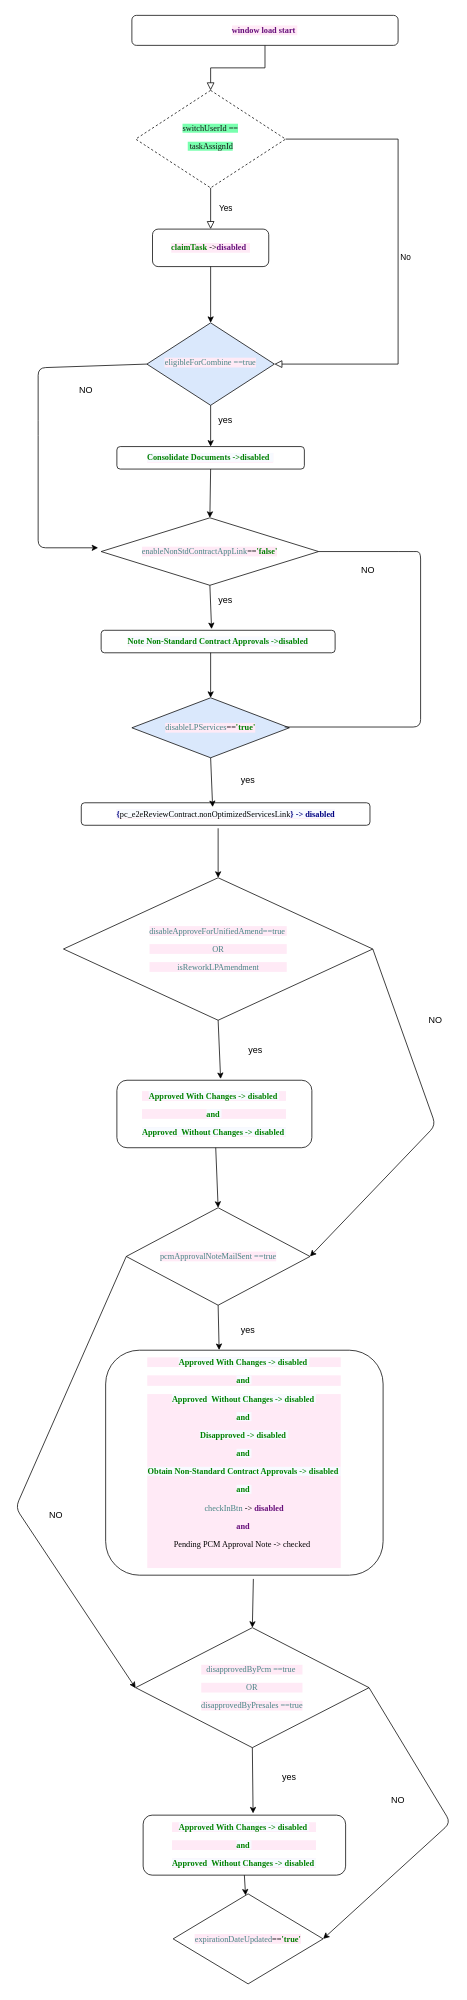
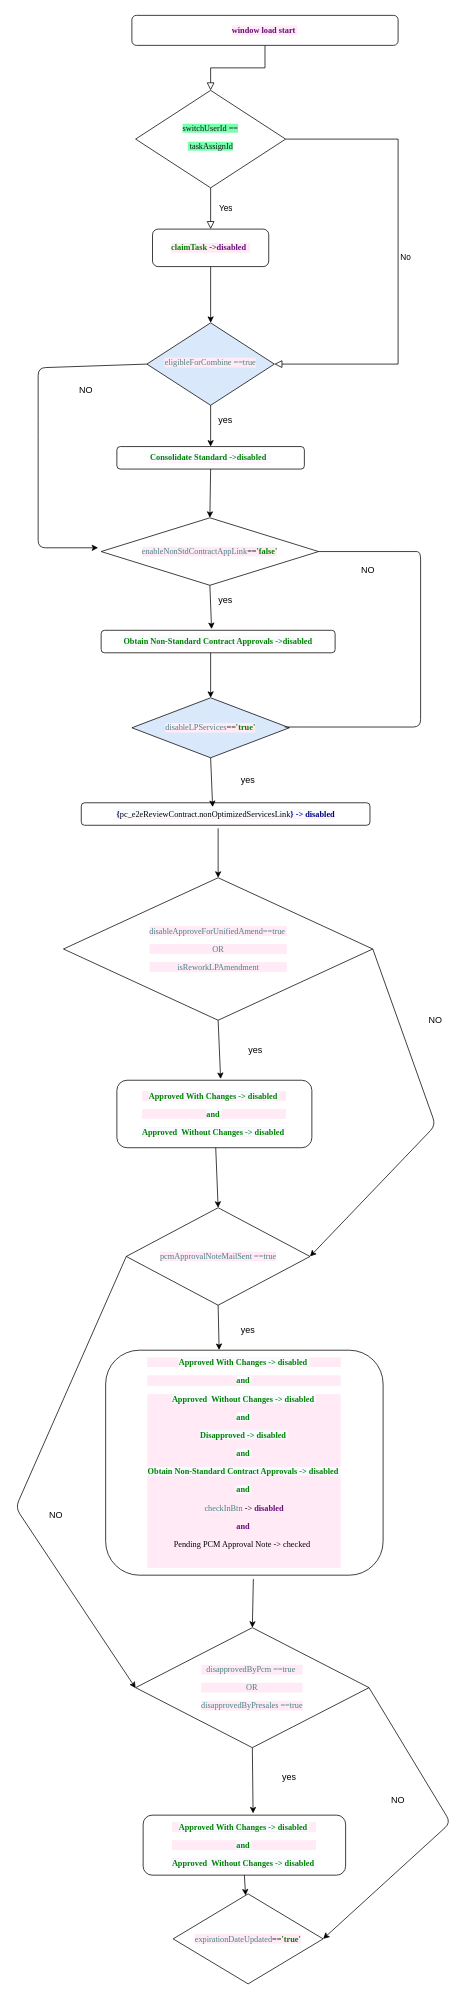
- <mxCell id="6" value="&lt;pre style=&quot;font-family: &amp;#34;consolas&amp;#34; ; font-size: 8.3pt&quot;&gt;&lt;pre style=&quot;font-family: &amp;#34;consolas&amp;#34; ; font-size: 8.3pt&quot;&gt;&lt;span style=&quot;background-color: rgb(120 , 255 , 174)&quot;&gt;&lt;font color=&quot;#121212&quot;&gt;switchUserId ==&lt;/font&gt;&lt;/span&gt;&lt;/pre&gt;&lt;pre style=&quot;font-family: &amp;#34;consolas&amp;#34; ; font-size: 8.3pt&quot;&gt;&lt;span style=&quot;background-color: rgb(120 , 255 , 174)&quot;&gt;&lt;font color=&quot;#121212&quot;&gt; taskAssignId&lt;/font&gt;&lt;/span&gt;&lt;/pre&gt;&lt;/pre&gt;" style="rhombus;whiteSpace=wrap;html=1;shadow=0;fontFamily=Helvetica;fontSize=12;align=center;strokeWidth=1;spacing=6;spacingTop=-4;dashed=1;" parent="1" vertex="1"><mxGeometry x="180" y="120" width="200" height="130" as="geometry" /></mxCell>
+ <mxCell id="6" value="&lt;pre style=&quot;font-family: &amp;#34;consolas&amp;#34; ; font-size: 8.3pt&quot;&gt;&lt;pre style=&quot;font-family: &amp;#34;consolas&amp;#34; ; font-size: 8.3pt&quot;&gt;&lt;span style=&quot;background-color: rgb(120 , 255 , 174)&quot;&gt;&lt;font color=&quot;#121212&quot;&gt;switchUserId ==&lt;/font&gt;&lt;/span&gt;&lt;/pre&gt;&lt;pre style=&quot;font-family: &amp;#34;consolas&amp;#34; ; font-size: 8.3pt&quot;&gt;&lt;span style=&quot;background-color: rgb(120 , 255 , 174)&quot;&gt;&lt;font color=&quot;#121212&quot;&gt; taskAssignId&lt;/font&gt;&lt;/span&gt;&lt;/pre&gt;&lt;/pre&gt;" style="rhombus;whiteSpace=wrap;html=1;shadow=0;fontFamily=Helvetica;fontSize=12;align=center;strokeWidth=1;spacing=6;spacingTop=-4;" parent="1" vertex="1"><mxGeometry x="180" y="120" width="200" height="130" as="geometry" /></mxCell>
- <mxCell id="8" value="&lt;pre style=&quot;background-color: rgb(255 , 234 , 246) ; font-family: &amp;#34;consolas&amp;#34; ; font-size: 8.3pt&quot;&gt;&lt;span style=&quot;color: #008000 ; background-color: #f7faff ; font-weight: bold&quot;&gt;Consolidate Documents -&amp;gt;disabled  &lt;/span&gt;&lt;/pre&gt;" style="rounded=1;whiteSpace=wrap;html=1;fontSize=12;glass=0;strokeWidth=1;shadow=0;" parent="1" vertex="1"><mxGeometry x="155" y="595" width="250" height="30" as="geometry" /></mxCell>
+ <mxCell id="8" value="&lt;pre style=&quot;background-color: rgb(255 , 234 , 246) ; font-family: &amp;#34;consolas&amp;#34; ; font-size: 8.3pt&quot;&gt;&lt;span style=&quot;color: #008000 ; background-color: #f7faff ; font-weight: bold&quot;&gt;Consolidate Standard -&amp;gt;disabled  &lt;/span&gt;&lt;/pre&gt;" style="rounded=1;whiteSpace=wrap;html=1;fontSize=12;glass=0;strokeWidth=1;shadow=0;" parent="1" vertex="1"><mxGeometry x="155" y="595" width="250" height="30" as="geometry" /></mxCell>
- <mxCell id="21" value="&lt;pre style=&quot;background-color: rgb(255 , 234 , 246) ; font-family: &amp;#34;consolas&amp;#34; ; font-size: 8.3pt&quot;&gt;&lt;span style=&quot;color: #008000 ; background-color: #f7faff ; font-weight: bold&quot;&gt;Note Non-Standard Contract Approvals -&amp;gt;disabled&lt;/span&gt;&lt;/pre&gt;" style="rounded=1;whiteSpace=wrap;html=1;" parent="1" vertex="1"><mxGeometry x="134" y="840" width="312" height="30" as="geometry" /></mxCell>
+ <mxCell id="21" value="&lt;pre style=&quot;background-color: rgb(255 , 234 , 246) ; font-family: &amp;#34;consolas&amp;#34; ; font-size: 8.3pt&quot;&gt;&lt;span style=&quot;color: #008000 ; background-color: #f7faff ; font-weight: bold&quot;&gt;Obtain Non-Standard Contract Approvals -&amp;gt;disabled&lt;/span&gt;&lt;/pre&gt;" style="rounded=1;whiteSpace=wrap;html=1;" parent="1" vertex="1"><mxGeometry x="134" y="840" width="312" height="30" as="geometry" /></mxCell>
